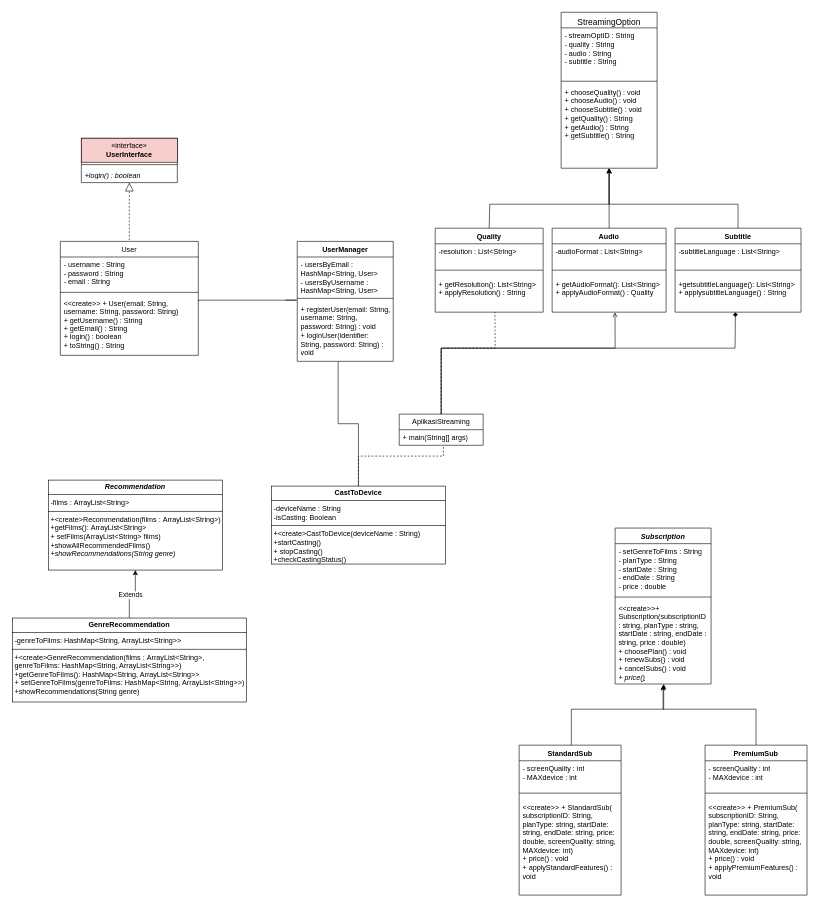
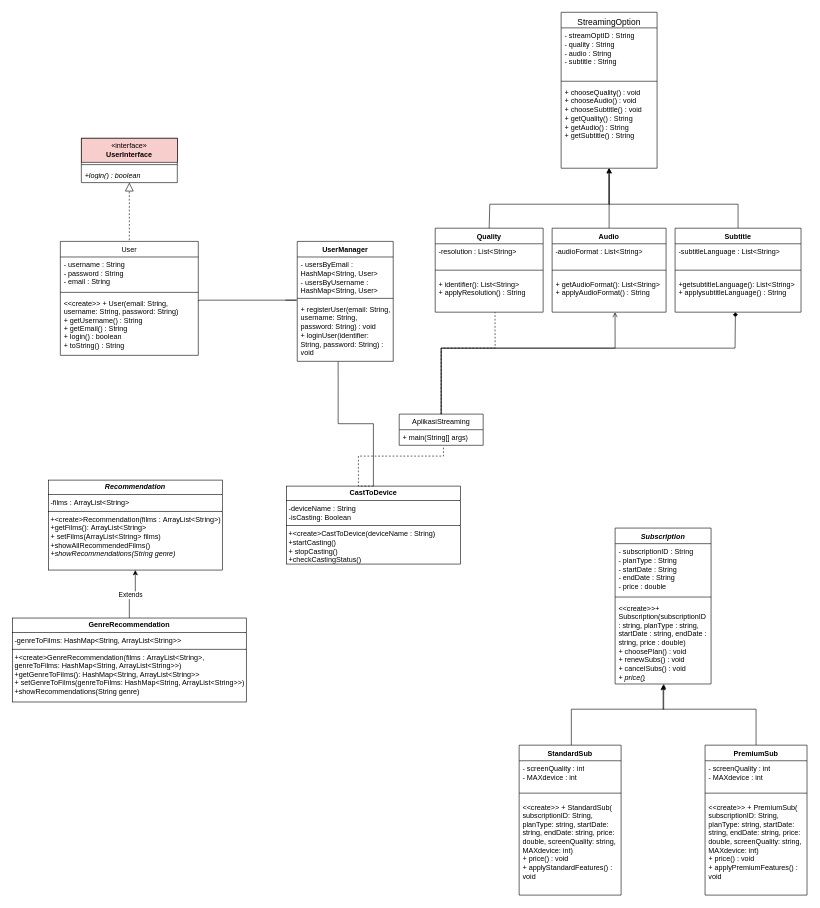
- <mxCell id="46" value="&lt;div&gt;+ getResolution():&amp;nbsp;&lt;span style=&quot;text-wrap-mode: nowrap; background-color: initial;&quot;&gt;List&amp;lt;String&amp;gt;&lt;/span&gt;&lt;span style=&quot;background-color: initial;&quot;&gt;&amp;nbsp;&lt;/span&gt;&lt;/div&gt;&lt;div&gt;+ applyResolution() : String&lt;/div&gt;" style="text;strokeColor=none;fillColor=none;align=left;verticalAlign=top;spacingLeft=4;spacingRight=4;overflow=hidden;rotatable=0;points=[[0,0.5],[1,0.5]];portConstraint=eastwest;whiteSpace=wrap;html=1;" vertex="1" parent="43"><mxGeometry y="80" width="180" height="60" as="geometry" /></mxCell>
+ <mxCell id="46" value="&lt;div&gt;+ identifier():&amp;nbsp;&lt;span style=&quot;text-wrap-mode: nowrap; background-color: initial;&quot;&gt;List&amp;lt;String&amp;gt;&lt;/span&gt;&lt;span style=&quot;background-color: initial;&quot;&gt;&amp;nbsp;&lt;/span&gt;&lt;/div&gt;&lt;div&gt;+ applyResolution() : String&lt;/div&gt;" style="text;strokeColor=none;fillColor=none;align=left;verticalAlign=top;spacingLeft=4;spacingRight=4;overflow=hidden;rotatable=0;points=[[0,0.5],[1,0.5]];portConstraint=eastwest;whiteSpace=wrap;html=1;" vertex="1" parent="43"><mxGeometry y="80" width="180" height="60" as="geometry" /></mxCell>
- <mxCell id="53" value="&lt;div&gt;+ getAudioFormat():&amp;nbsp;&lt;span style=&quot;text-wrap-mode: nowrap; background-color: initial;&quot;&gt;List&amp;lt;String&amp;gt;&lt;/span&gt;&lt;span style=&quot;background-color: initial;&quot;&gt;&amp;nbsp;&lt;/span&gt;&lt;/div&gt;&lt;div&gt;+ applyAudioFormat() : Quality&lt;/div&gt;" style="text;strokeColor=none;fillColor=none;align=left;verticalAlign=top;spacingLeft=4;spacingRight=4;overflow=hidden;rotatable=0;points=[[0,0.5],[1,0.5]];portConstraint=eastwest;whiteSpace=wrap;html=1;" vertex="1" parent="50"><mxGeometry y="80" width="190" height="60" as="geometry" /></mxCell>
+ <mxCell id="53" value="&lt;div&gt;+ getAudioFormat():&amp;nbsp;&lt;span style=&quot;text-wrap-mode: nowrap; background-color: initial;&quot;&gt;List&amp;lt;String&amp;gt;&lt;/span&gt;&lt;span style=&quot;background-color: initial;&quot;&gt;&amp;nbsp;&lt;/span&gt;&lt;/div&gt;&lt;div&gt;+ applyAudioFormat() : String&lt;/div&gt;" style="text;strokeColor=none;fillColor=none;align=left;verticalAlign=top;spacingLeft=4;spacingRight=4;overflow=hidden;rotatable=0;points=[[0,0.5],[1,0.5]];portConstraint=eastwest;whiteSpace=wrap;html=1;" vertex="1" parent="50"><mxGeometry y="80" width="190" height="60" as="geometry" /></mxCell>
- <mxCell id="37" value="&lt;p style=&quot;margin:0px;margin-top:4px;text-align:center;&quot;&gt;&lt;span style=&quot;text-wrap-mode: nowrap;&quot;&gt;&lt;b&gt;CastToDevice&lt;/b&gt;&lt;/span&gt;&lt;/p&gt;&lt;hr size=&quot;1&quot; style=&quot;border-style:solid;&quot;&gt;&lt;p style=&quot;margin:0px;margin-left:4px;&quot;&gt;&lt;span style=&quot;text-wrap-mode: nowrap;&quot;&gt;-deviceName : String&lt;/span&gt;&lt;/p&gt;&lt;p style=&quot;margin:0px;margin-left:4px;&quot;&gt;&lt;span style=&quot;text-wrap-mode: nowrap;&quot;&gt;-isCasting: Boolean&lt;/span&gt;&lt;/p&gt;&lt;hr size=&quot;1&quot; style=&quot;border-style:solid;&quot;&gt;&lt;p style=&quot;margin:0px;margin-left:4px;&quot;&gt;+&amp;lt;create&amp;gt;&lt;span style=&quot;text-align: center; text-wrap-mode: nowrap;&quot;&gt;CastToDevice&lt;/span&gt;(&lt;span style=&quot;text-wrap-mode: nowrap;&quot;&gt;deviceName : String&lt;/span&gt;&lt;span style=&quot;background-color: initial;&quot;&gt;)&lt;/span&gt;&lt;/p&gt;&lt;p style=&quot;margin:0px;margin-left:4px;&quot;&gt;&lt;span style=&quot;background-color: initial;&quot;&gt;+&lt;/span&gt;&lt;span style=&quot;background-color: initial;&quot;&gt;startCasting()&lt;/span&gt;&lt;/p&gt;&lt;p style=&quot;margin:0px;margin-left:4px;&quot;&gt;&lt;span style=&quot;background-color: initial;&quot;&gt;+&amp;nbsp;&lt;/span&gt;&lt;span style=&quot;background-color: initial;&quot;&gt;stopCasting()&lt;/span&gt;&lt;/p&gt;&lt;p style=&quot;margin:0px;margin-left:4px;&quot;&gt;&lt;span style=&quot;background-color: initial;&quot;&gt;+&lt;/span&gt;&lt;span style=&quot;background-color: initial;&quot;&gt;checkCastingStatus()&lt;/span&gt;&lt;/p&gt;" style="verticalAlign=top;align=left;overflow=fill;html=1;whiteSpace=wrap;" parent="1" vertex="1"><mxGeometry x="452" y="810" width="290" height="130" as="geometry" /></mxCell>
+ <mxCell id="37" value="&lt;p style=&quot;margin:0px;margin-top:4px;text-align:center;&quot;&gt;&lt;span style=&quot;text-wrap-mode: nowrap;&quot;&gt;&lt;b&gt;CastToDevice&lt;/b&gt;&lt;/span&gt;&lt;/p&gt;&lt;hr size=&quot;1&quot; style=&quot;border-style:solid;&quot;&gt;&lt;p style=&quot;margin:0px;margin-left:4px;&quot;&gt;&lt;span style=&quot;text-wrap-mode: nowrap;&quot;&gt;-deviceName : String&lt;/span&gt;&lt;/p&gt;&lt;p style=&quot;margin:0px;margin-left:4px;&quot;&gt;&lt;span style=&quot;text-wrap-mode: nowrap;&quot;&gt;-isCasting: Boolean&lt;/span&gt;&lt;/p&gt;&lt;hr size=&quot;1&quot; style=&quot;border-style:solid;&quot;&gt;&lt;p style=&quot;margin:0px;margin-left:4px;&quot;&gt;+&amp;lt;create&amp;gt;&lt;span style=&quot;text-align: center; text-wrap-mode: nowrap;&quot;&gt;CastToDevice&lt;/span&gt;(&lt;span style=&quot;text-wrap-mode: nowrap;&quot;&gt;deviceName : String&lt;/span&gt;&lt;span style=&quot;background-color: initial;&quot;&gt;)&lt;/span&gt;&lt;/p&gt;&lt;p style=&quot;margin:0px;margin-left:4px;&quot;&gt;&lt;span style=&quot;background-color: initial;&quot;&gt;+&lt;/span&gt;&lt;span style=&quot;background-color: initial;&quot;&gt;startCasting()&lt;/span&gt;&lt;/p&gt;&lt;p style=&quot;margin:0px;margin-left:4px;&quot;&gt;&lt;span style=&quot;background-color: initial;&quot;&gt;+&amp;nbsp;&lt;/span&gt;&lt;span style=&quot;background-color: initial;&quot;&gt;stopCasting()&lt;/span&gt;&lt;/p&gt;&lt;p style=&quot;margin:0px;margin-left:4px;&quot;&gt;&lt;span style=&quot;background-color: initial;&quot;&gt;+&lt;/span&gt;&lt;span style=&quot;background-color: initial;&quot;&gt;checkCastingStatus()&lt;/span&gt;&lt;/p&gt;" style="verticalAlign=top;align=left;overflow=fill;html=1;whiteSpace=wrap;" parent="1" vertex="1"><mxGeometry x="477" y="810" width="290" height="130" as="geometry" /></mxCell>
- <mxCell id="19" value="- setGenreToFilms : String&lt;div&gt;- planType : String&lt;/div&gt;&lt;div&gt;- startDate : String&lt;/div&gt;&lt;div&gt;- endDate : String&lt;/div&gt;&lt;div&gt;- price : double&lt;/div&gt;" style="text;strokeColor=none;fillColor=none;align=left;verticalAlign=top;spacingLeft=4;spacingRight=4;overflow=hidden;rotatable=0;points=[[0,0.5],[1,0.5]];portConstraint=eastwest;whiteSpace=wrap;html=1;" parent="18" vertex="1"><mxGeometry y="26" width="160" height="84" as="geometry" /></mxCell>
+ <mxCell id="19" value="- subscriptionID : String&lt;div&gt;- planType : String&lt;/div&gt;&lt;div&gt;- startDate : String&lt;/div&gt;&lt;div&gt;- endDate : String&lt;/div&gt;&lt;div&gt;- price : double&lt;/div&gt;" style="text;strokeColor=none;fillColor=none;align=left;verticalAlign=top;spacingLeft=4;spacingRight=4;overflow=hidden;rotatable=0;points=[[0,0.5],[1,0.5]];portConstraint=eastwest;whiteSpace=wrap;html=1;" parent="18" vertex="1"><mxGeometry y="26" width="160" height="84" as="geometry" /></mxCell>
